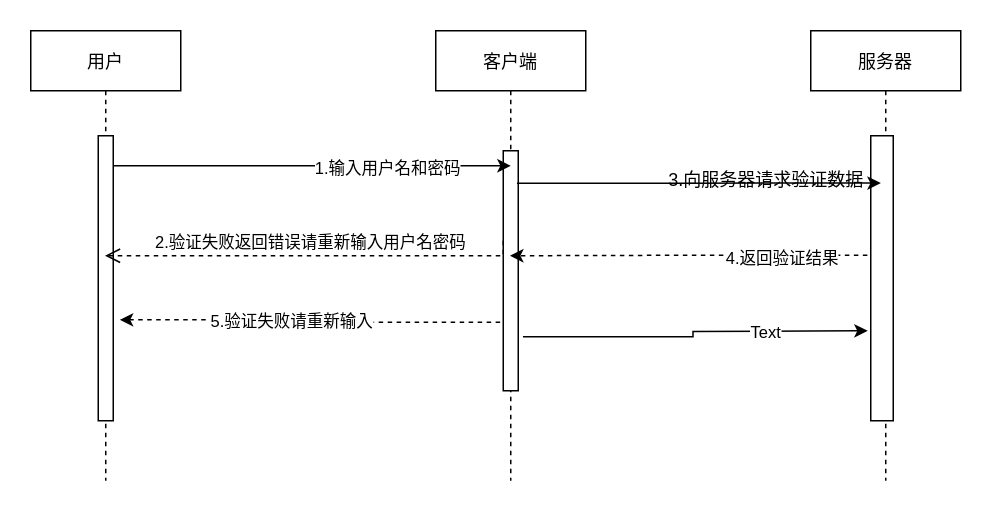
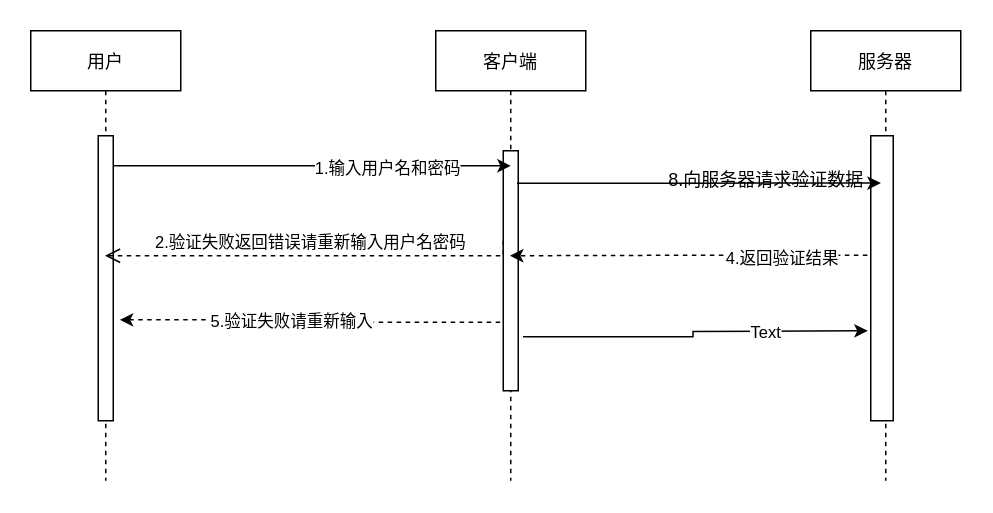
- <mxCell id="12" value="3.向服务器请求验证数据" style="text;html=1;align=center;verticalAlign=middle;resizable=0;points=[];autosize=1;strokeColor=none;" vertex="1" parent="1"><mxGeometry x="435" y="110" width="150" height="20" as="geometry" /></mxCell>
+ <mxCell id="12" value="8.向服务器请求验证数据" style="text;html=1;align=center;verticalAlign=middle;resizable=0;points=[];autosize=1;strokeColor=none;" vertex="1" parent="1"><mxGeometry x="435" y="110" width="150" height="20" as="geometry" /></mxCell>
